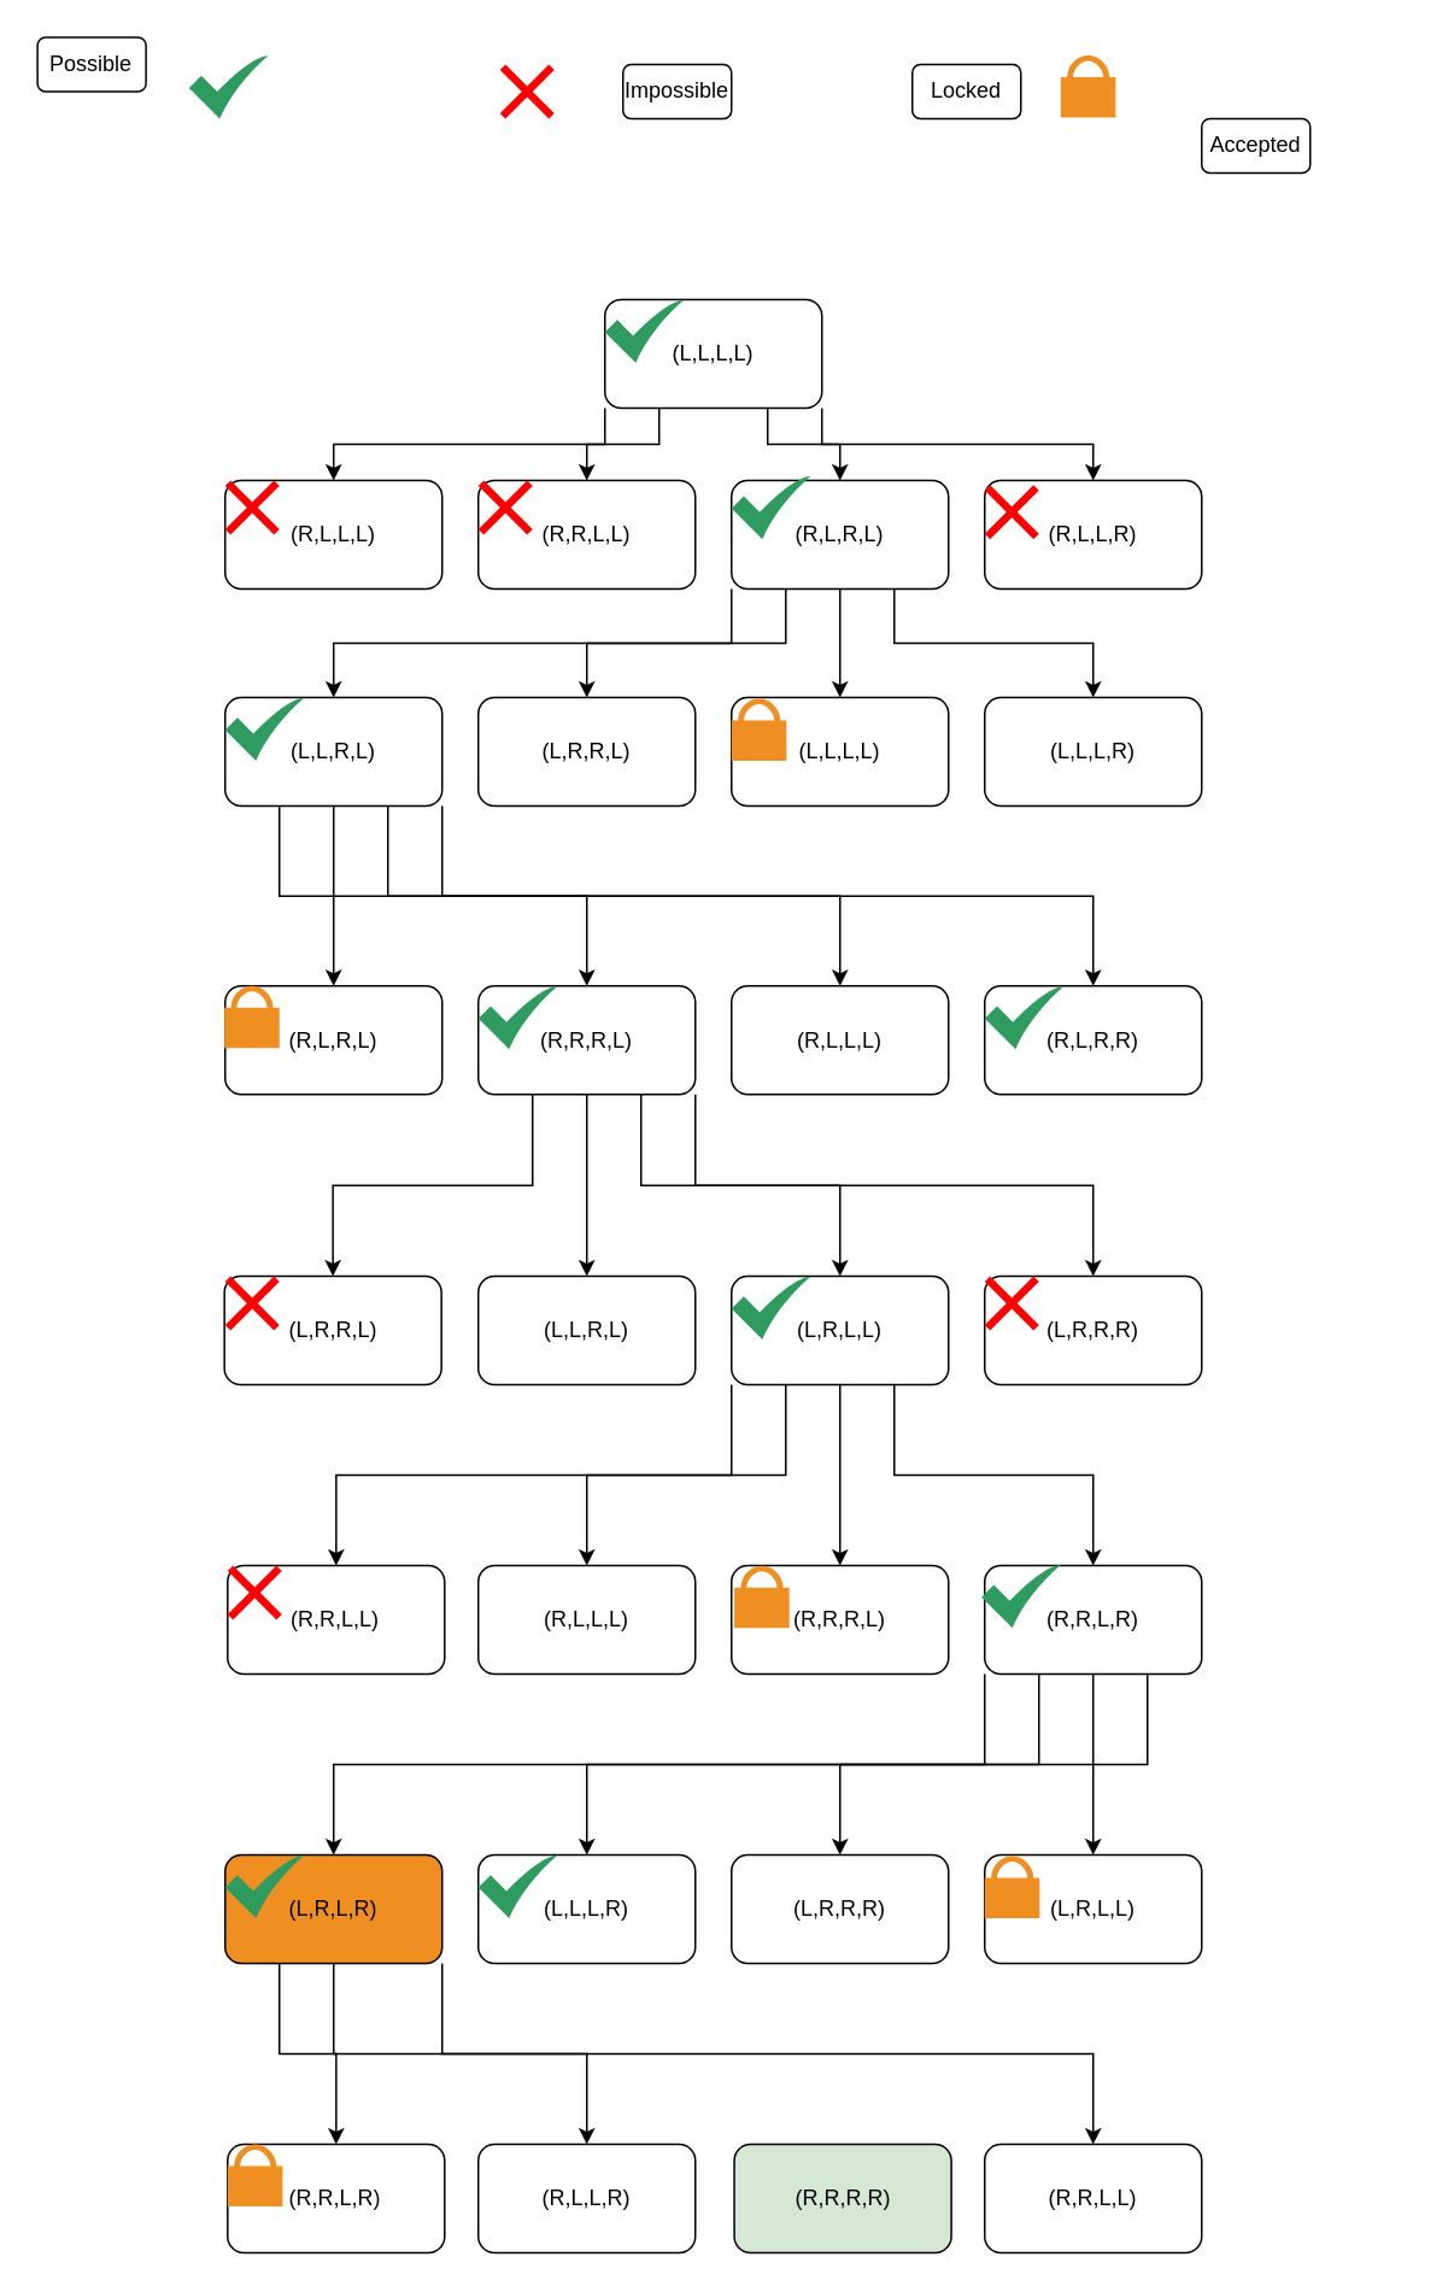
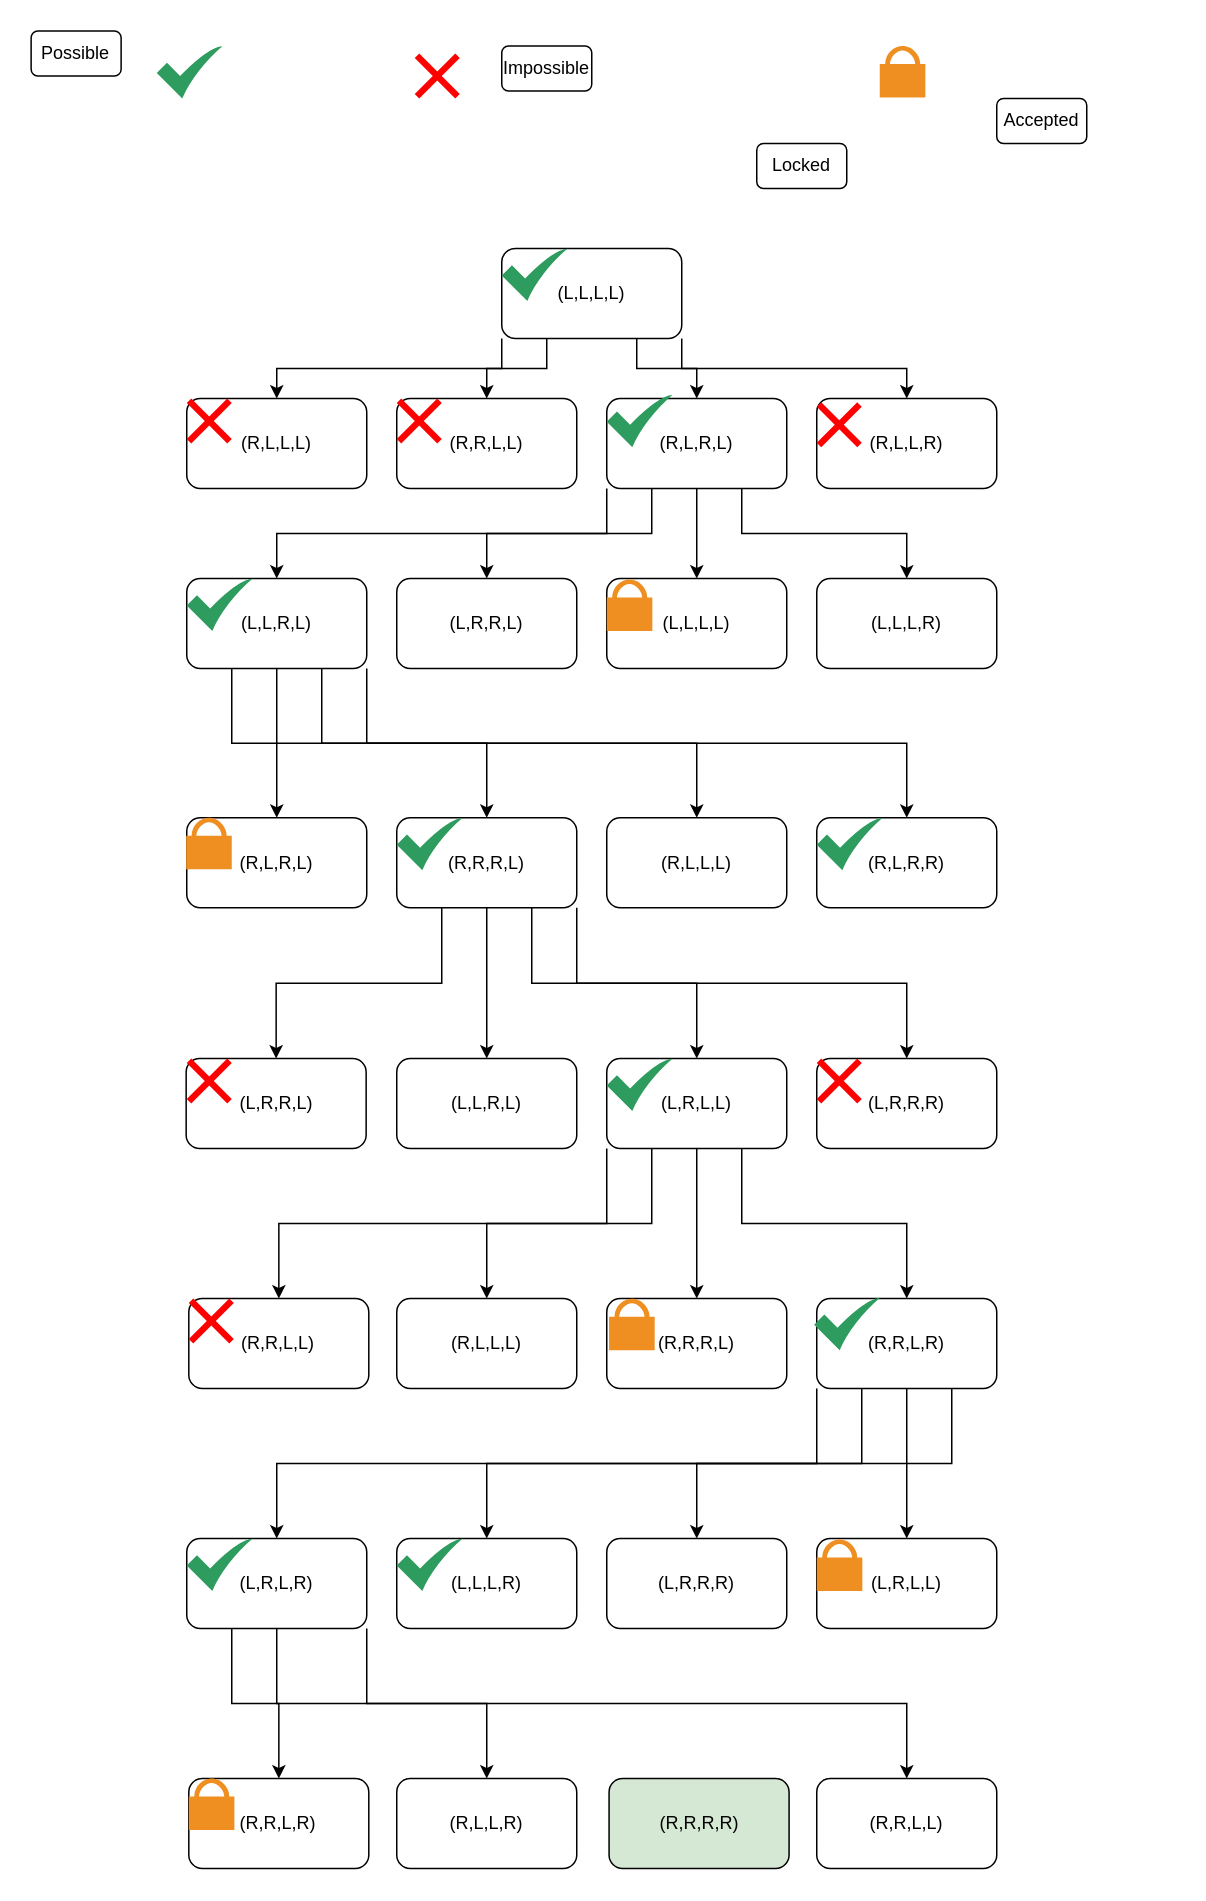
- <mxCell id="30" value="Impossible" style="rounded=1;whiteSpace=wrap;html=1;" vertex="1" parent="1"><mxGeometry x="344" y="35" width="60" height="30" as="geometry" /></mxCell>
+ <mxCell id="30" value="Impossible" style="rounded=1;whiteSpace=wrap;html=1;" vertex="1" parent="1"><mxGeometry x="334" y="30" width="60" height="30" as="geometry" /></mxCell>
- <mxCell id="37" value="Locked" style="rounded=1;whiteSpace=wrap;html=1;" vertex="1" parent="1"><mxGeometry x="504" y="35" width="60" height="30" as="geometry" /></mxCell>
+ <mxCell id="37" value="Locked" style="rounded=1;whiteSpace=wrap;html=1;" vertex="1" parent="1"><mxGeometry x="504" y="95" width="60" height="30" as="geometry" /></mxCell>
- <mxCell id="81" value="(L,R,L,R)" style="rounded=1;whiteSpace=wrap;html=1;fillColor=#ef8f21;" vertex="1" parent="1"><mxGeometry x="124" y="1025" width="120" height="60" as="geometry" /></mxCell>
+ <mxCell id="81" value="(L,R,L,R)" style="rounded=1;whiteSpace=wrap;html=1;" vertex="1" parent="1"><mxGeometry x="124" y="1025" width="120" height="60" as="geometry" /></mxCell>
